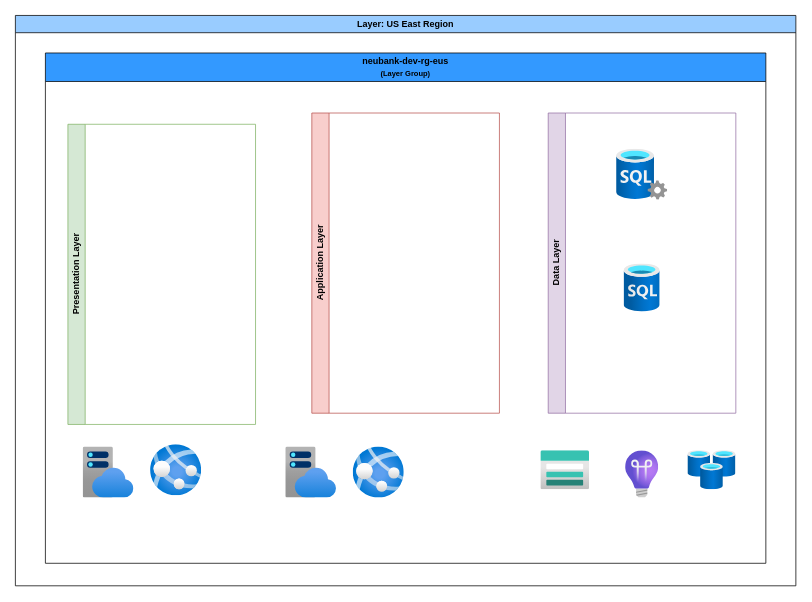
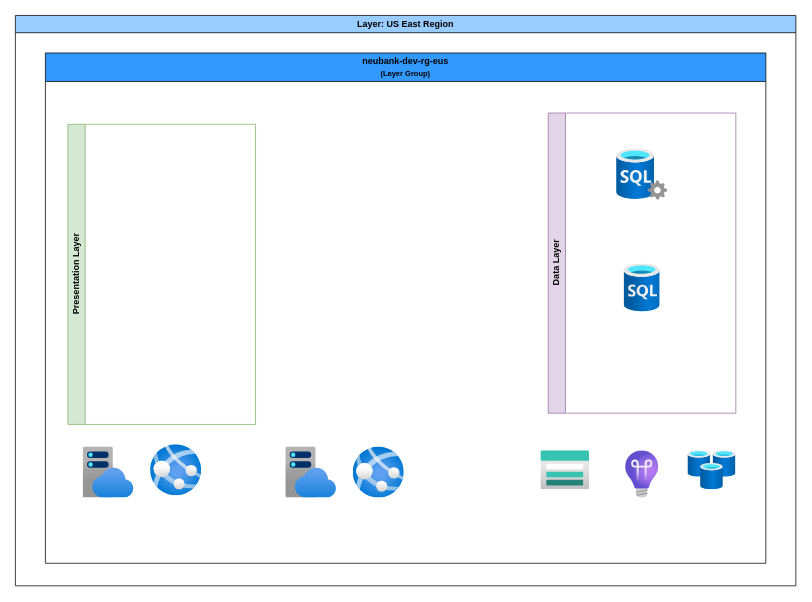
- <mxCell id="14" value="Application Layer" style="swimlane;horizontal=0;whiteSpace=wrap;html=1;fillColor=#f8cecc;strokeColor=#b85450;" vertex="1" parent="3"><mxGeometry x="355" y="80" width="250" height="400" as="geometry" /></mxCell>
